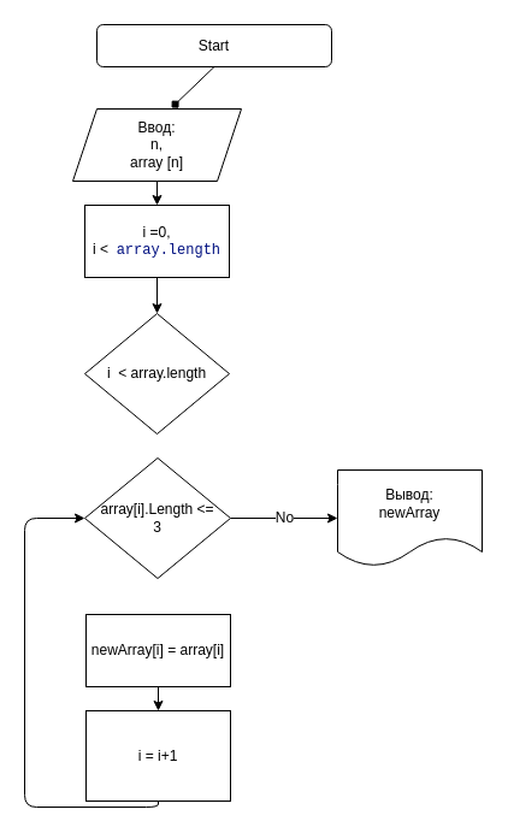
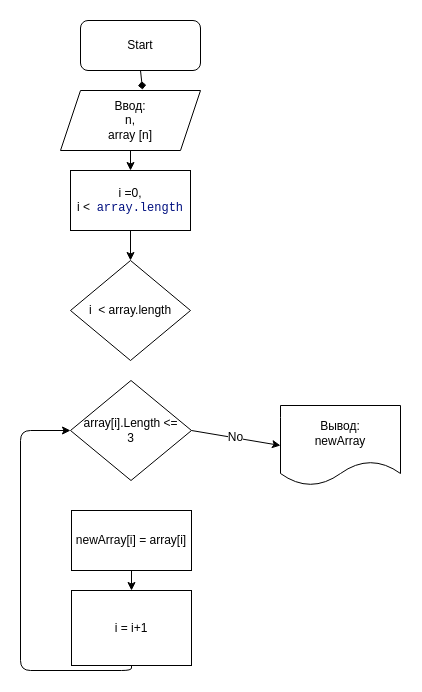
- <mxCell id="3" value="Start" style="rounded=1;whiteSpace=wrap;html=1;" vertex="1" parent="1"><mxGeometry x="80" y="20" width="195" height="35" as="geometry" /></mxCell>
+ <mxCell id="3" value="Start" style="rounded=1;whiteSpace=wrap;html=1;" vertex="1" parent="1"><mxGeometry x="80" width="120" height="50" as="geometry" y="20" /></mxCell>
- <mxCell id="14" value="Вывод:&lt;br&gt;newArray" style="shape=document;whiteSpace=wrap;html=1;boundedLbl=1;fontSize=12;" vertex="1" parent="1"><mxGeometry x="280" y="390" width="120" height="80" as="geometry" /></mxCell>
+ <mxCell id="14" value="Вывод:&lt;br&gt;newArray" style="shape=document;whiteSpace=wrap;html=1;boundedLbl=1;fontSize=12;" vertex="1" parent="1"><mxGeometry x="280" y="405" width="120" height="80" as="geometry" /></mxCell>
